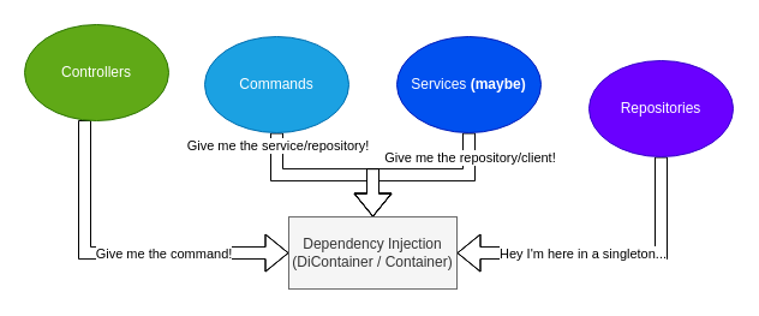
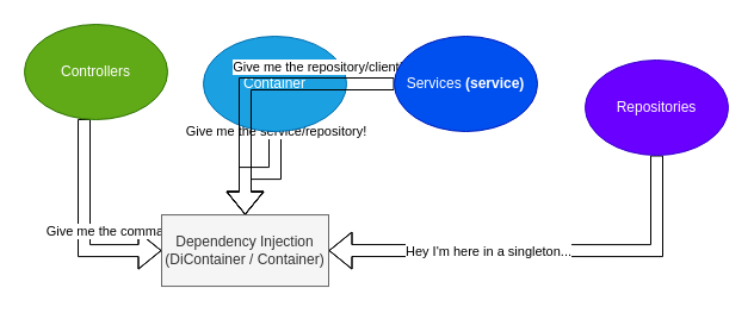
- <mxCell id="7" value="Commands" style="ellipse;whiteSpace=wrap;html=1;fillColor=#1ba1e2;strokeColor=#006EAF;fontColor=#ffffff;" vertex="1" parent="1"><mxGeometry x="170" width="120" height="80" as="geometry" y="30" /></mxCell>
+ <mxCell id="7" value="Container" style="ellipse;whiteSpace=wrap;html=1;fillColor=#1ba1e2;strokeColor=#006EAF;fontColor=#ffffff;" vertex="1" parent="1"><mxGeometry x="170" width="120" height="80" as="geometry" y="30" /></mxCell>
- <mxCell id="10" value="Services &lt;b&gt;(maybe)&lt;/b&gt;" style="ellipse;whiteSpace=wrap;html=1;fillColor=#0050ef;strokeColor=#001DBC;fontColor=#ffffff;" vertex="1" parent="1"><mxGeometry x="330" width="120" height="80" as="geometry" y="30" /></mxCell>
+ <mxCell id="10" value="Services &lt;b&gt;(service)&lt;/b&gt;" style="ellipse;whiteSpace=wrap;html=1;fillColor=#0050ef;strokeColor=#001DBC;fontColor=#ffffff;" vertex="1" parent="1"><mxGeometry x="330" width="120" height="80" as="geometry" y="30" /></mxCell>
- <mxCell id="14" value="Dependency Injection &lt;br&gt;(DiContainer / Container)" style="rounded=0;whiteSpace=wrap;html=1;fillColor=#f5f5f5;fontColor=#333333;strokeColor=#666666;" vertex="1" parent="1"><mxGeometry x="240" y="180.06" width="140" height="60" as="geometry" /></mxCell>
+ <mxCell id="14" value="Dependency Injection &lt;br&gt;(DiContainer / Container)" style="rounded=0;whiteSpace=wrap;html=1;fillColor=#f5f5f5;fontColor=#333333;strokeColor=#666666;" vertex="1" parent="1"><mxGeometry x="135" y="180.06" width="140" height="60" as="geometry" /></mxCell>
